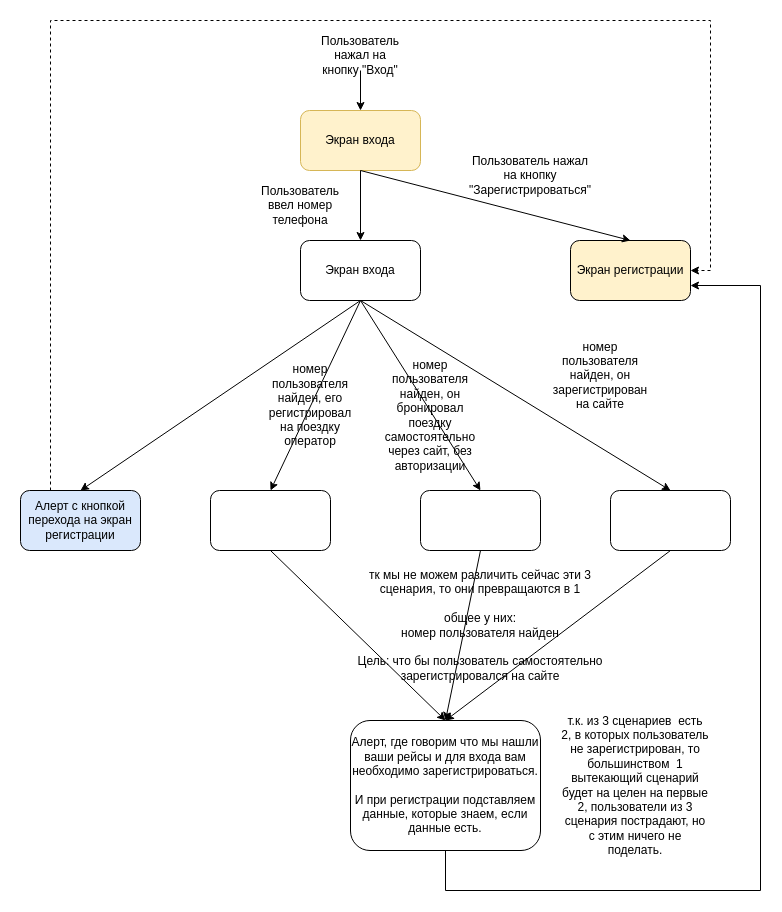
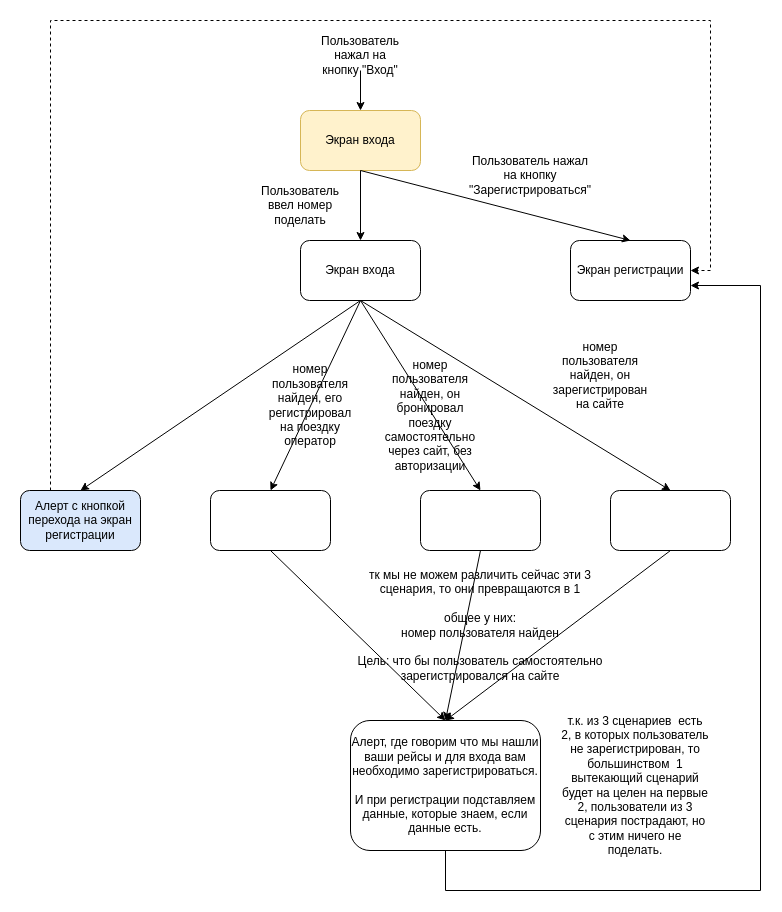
- <mxCell id="9" value="Пользователь ввел номер телефона" style="text;html=1;align=center;verticalAlign=middle;whiteSpace=wrap;rounded=0;" parent="1" vertex="1"><mxGeometry x="270" y="190" width="60" height="30" as="geometry" /></mxCell>
+ <mxCell id="9" value="Пользователь ввел номер поделать" style="text;html=1;align=center;verticalAlign=middle;whiteSpace=wrap;rounded=0;" parent="1" vertex="1"><mxGeometry x="270" y="190" width="60" height="30" as="geometry" /></mxCell>
- <mxCell id="6" value="Экран регистрации" style="rounded=1;whiteSpace=wrap;html=1;fillColor=#fff2cc;" parent="1" vertex="1"><mxGeometry x="570" y="240" width="120" height="60" as="geometry" /></mxCell>
+ <mxCell id="6" value="Экран регистрации" style="rounded=1;whiteSpace=wrap;html=1;" parent="1" vertex="1"><mxGeometry x="570" y="240" width="120" height="60" as="geometry" /></mxCell>
